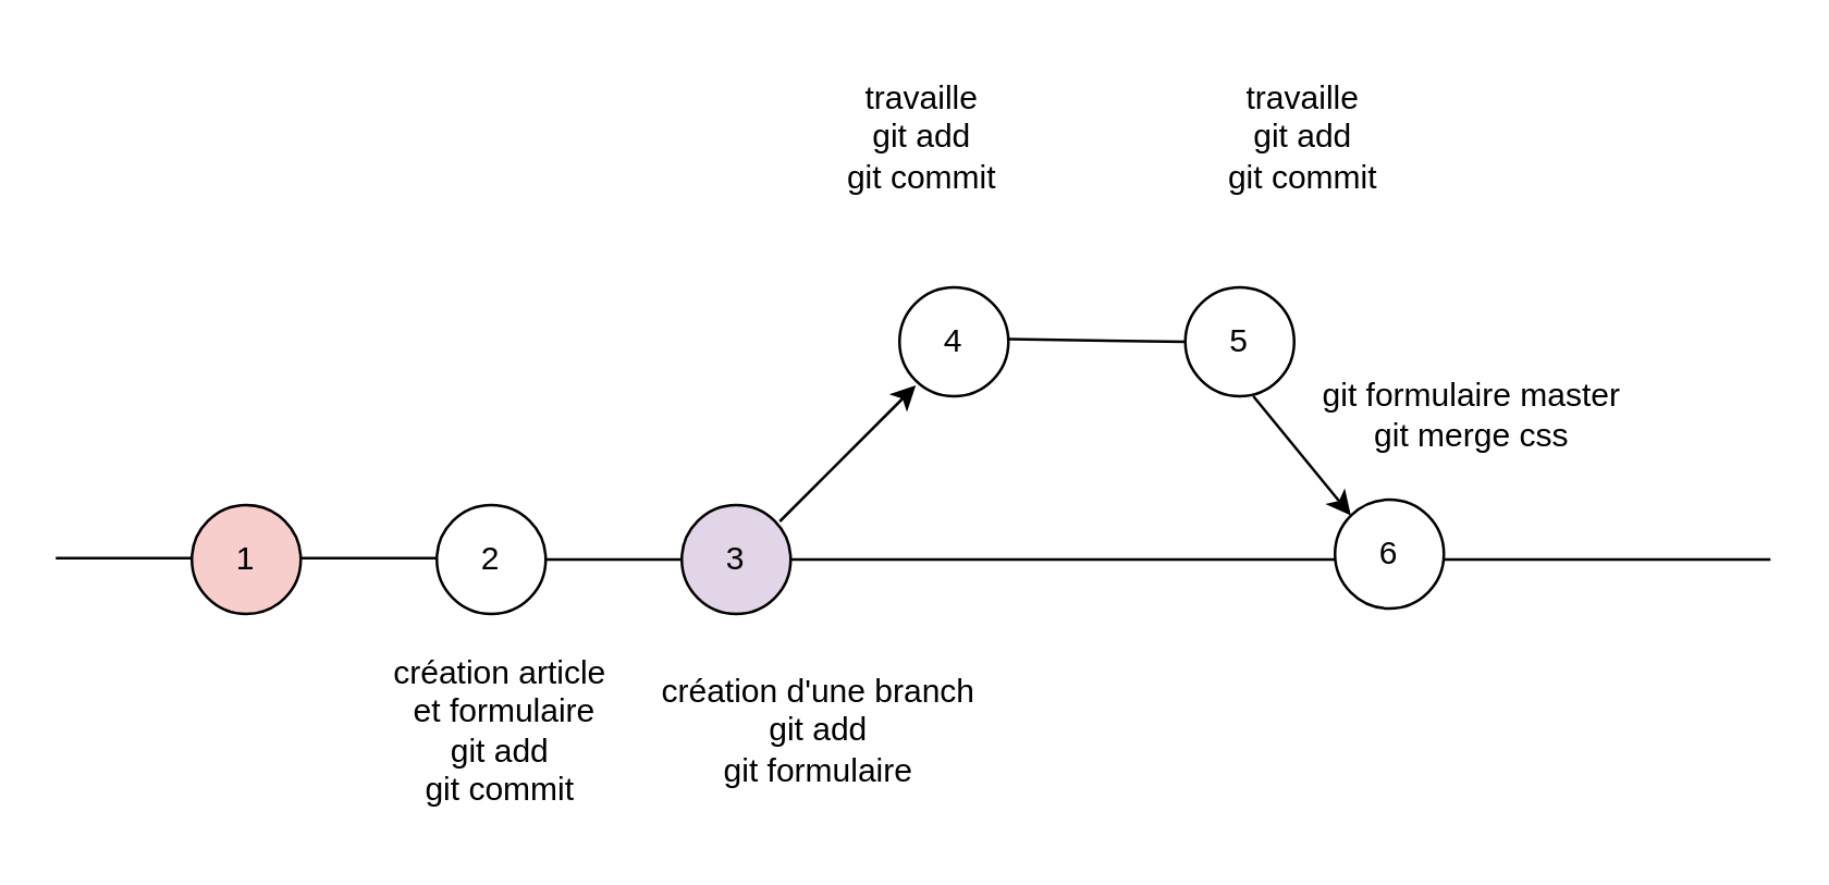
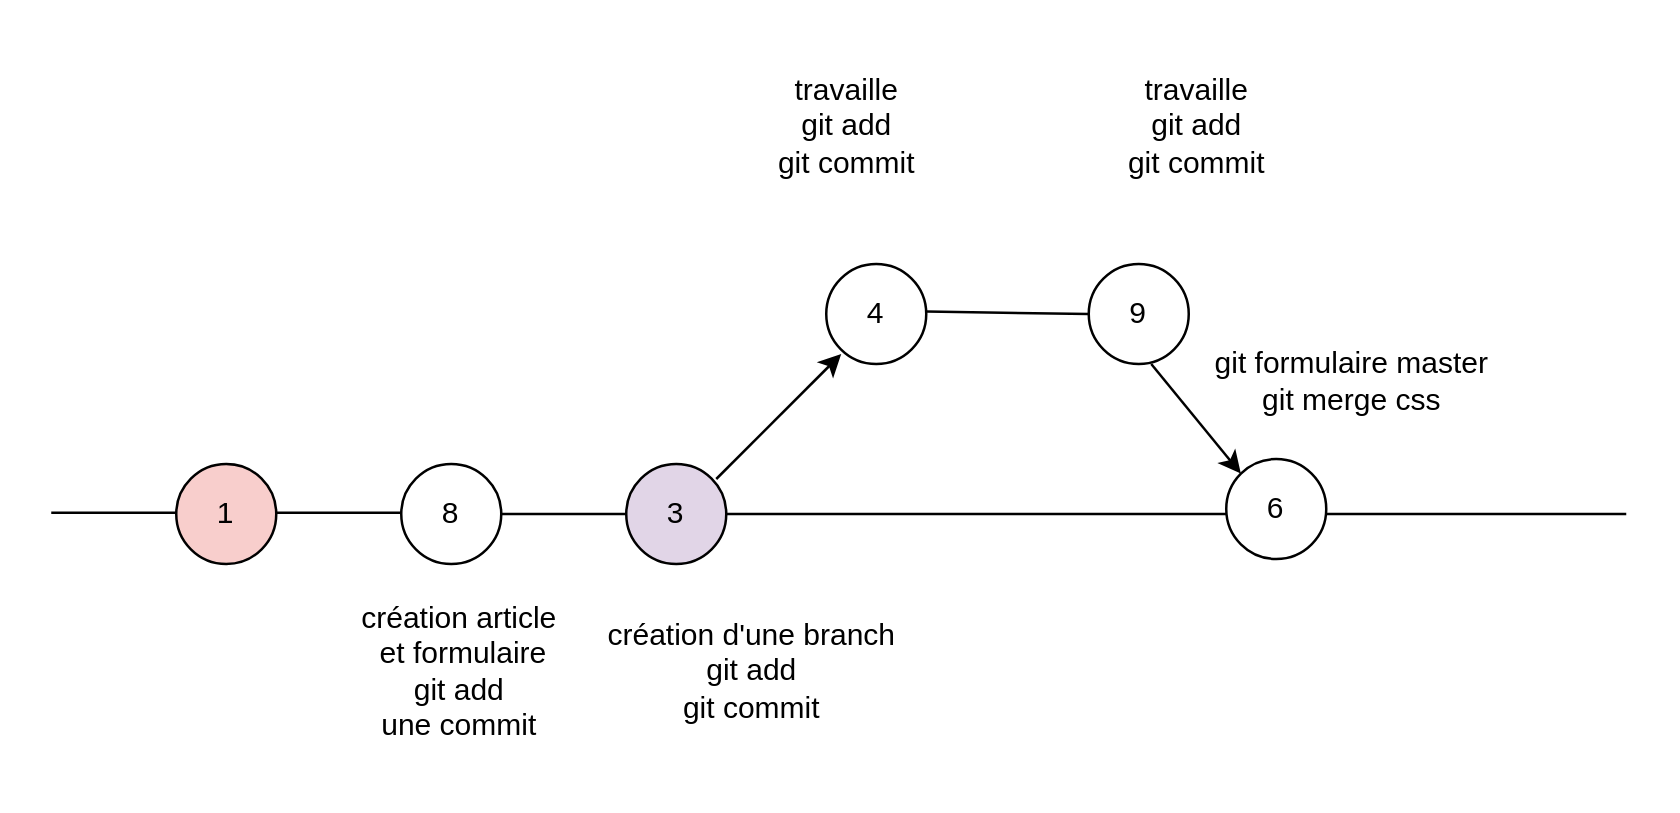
- <mxCell id="12" value="5" style="ellipse;whiteSpace=wrap;html=1;aspect=fixed;flipV=1;" vertex="1" parent="1"><mxGeometry x="435" y="105" width="40" height="40" as="geometry" /></mxCell>
+ <mxCell id="12" value="9" style="ellipse;whiteSpace=wrap;html=1;aspect=fixed;flipV=1;" vertex="1" parent="1"><mxGeometry x="435" y="105" width="40" height="40" as="geometry" /></mxCell>
- <mxCell id="5" value="2" style="ellipse;whiteSpace=wrap;html=1;aspect=fixed;flipV=1;" vertex="1" parent="1"><mxGeometry x="160" y="185" width="40" height="40" as="geometry" /></mxCell>
+ <mxCell id="5" value="8" style="ellipse;whiteSpace=wrap;html=1;aspect=fixed;flipV=1;" vertex="1" parent="1"><mxGeometry x="160" y="185" width="40" height="40" as="geometry" /></mxCell>
- <mxCell id="8" value="création article&lt;br&gt;&amp;nbsp;et formulaire&lt;br&gt;git add&lt;br&gt;git commit" style="text;html=1;align=center;verticalAlign=middle;resizable=0;points=[];autosize=1;strokeColor=none;fillColor=none;" vertex="1" parent="1"><mxGeometry x="133" y="233" width="100" height="70" as="geometry" /></mxCell>
+ <mxCell id="8" value="création article&lt;br&gt;&amp;nbsp;et formulaire&lt;br&gt;git add&lt;br&gt;une commit" style="text;html=1;align=center;verticalAlign=middle;resizable=0;points=[];autosize=1;strokeColor=none;fillColor=none;" vertex="1" parent="1"><mxGeometry x="133" y="233" width="100" height="70" as="geometry" /></mxCell>
- <mxCell id="9" value="création d'une branch&lt;br&gt;git add&lt;br&gt;git formulaire" style="text;html=1;align=center;verticalAlign=middle;resizable=0;points=[];autosize=1;strokeColor=none;fillColor=none;" vertex="1" parent="1"><mxGeometry x="230" y="238" width="140" height="60" as="geometry" /></mxCell>
+ <mxCell id="9" value="création d'une branch&lt;br&gt;git add&lt;br&gt;git commit" style="text;html=1;align=center;verticalAlign=middle;resizable=0;points=[];autosize=1;strokeColor=none;fillColor=none;" vertex="1" parent="1"><mxGeometry x="230" y="238" width="140" height="60" as="geometry" /></mxCell>
